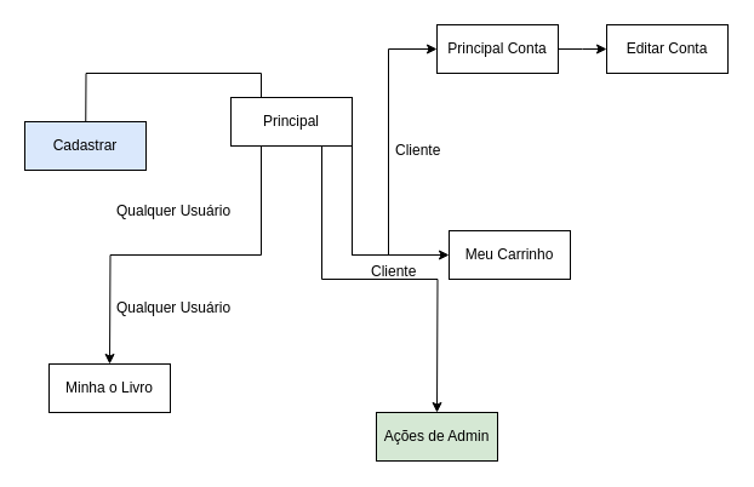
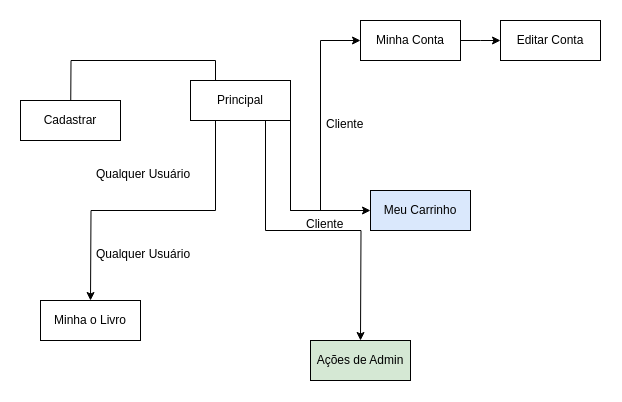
- <mxCell id="10" value="Principal Conta" style="whiteSpace=wrap;html=1;align=center;" vertex="1" parent="1"><mxGeometry x="360" y="20" width="100" height="40" as="geometry" /></mxCell>
+ <mxCell id="10" value="Minha Conta" style="whiteSpace=wrap;html=1;align=center;" vertex="1" parent="1"><mxGeometry x="360" y="20" width="100" height="40" as="geometry" /></mxCell>
- <mxCell id="14" value="Cadastrar" style="whiteSpace=wrap;html=1;align=center;fillColor=#dae8fc;" vertex="1" parent="1"><mxGeometry x="20" y="100" width="100" height="40" as="geometry" /></mxCell>
+ <mxCell id="14" value="Cadastrar" style="whiteSpace=wrap;html=1;align=center;" vertex="1" parent="1"><mxGeometry x="20" y="100" width="100" height="40" as="geometry" /></mxCell>
- <mxCell id="11" value="Meu Carrinho" style="whiteSpace=wrap;html=1;align=center;" vertex="1" parent="1"><mxGeometry x="370" y="190" width="100" height="40" as="geometry" /></mxCell>
+ <mxCell id="11" value="Meu Carrinho" style="whiteSpace=wrap;html=1;align=center;fillColor=#dae8fc;" vertex="1" parent="1"><mxGeometry x="370" y="190" width="100" height="40" as="geometry" /></mxCell>
